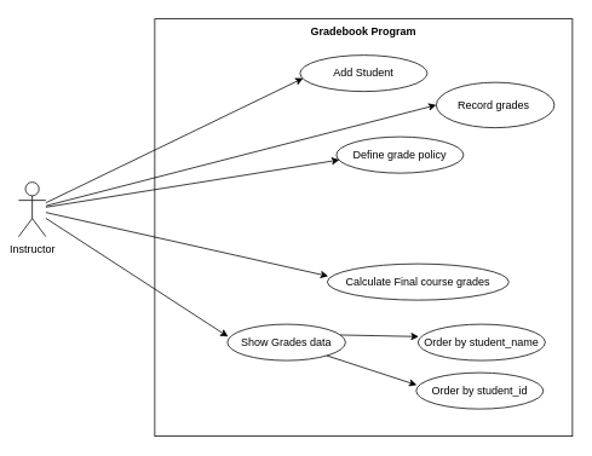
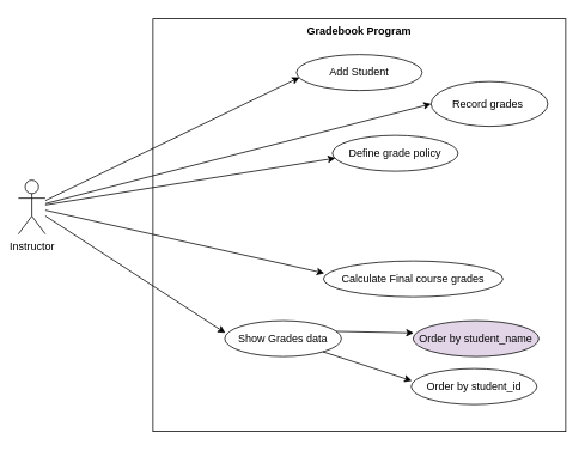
- <mxCell id="14" value="Order by student_name" style="ellipse;whiteSpace=wrap;html=1;" parent="1" vertex="1"><mxGeometry x="460" y="356.61" width="140" height="40" as="geometry" /></mxCell>
+ <mxCell id="14" value="Order by student_name" style="ellipse;whiteSpace=wrap;html=1;fillColor=#e1d5e7;" parent="1" vertex="1"><mxGeometry x="460" y="356.61" width="140" height="40" as="geometry" /></mxCell>
